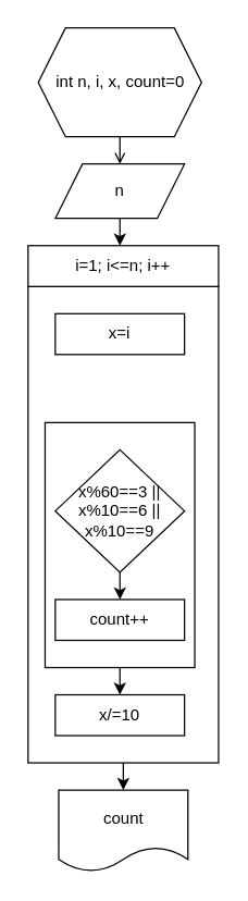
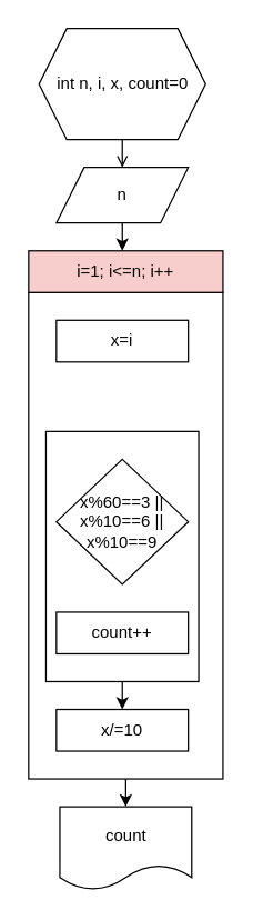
- <mxCell id="9" value="i=1; i&amp;lt;=n; i++" style="rounded=0;whiteSpace=wrap;html=1;" vertex="1" parent="1"><mxGeometry x="20" y="180" width="140" height="30" as="geometry" /></mxCell>
+ <mxCell id="9" value="i=1; i&amp;lt;=n; i++" style="rounded=0;whiteSpace=wrap;html=1;fillColor=#f8cecc;" vertex="1" parent="1"><mxGeometry x="20" y="180" width="140" height="30" as="geometry" /></mxCell>
- <mxCell id="14" style="edgeStyle=orthogonalEdgeStyle;rounded=0;orthogonalLoop=1;jettySize=auto;html=1;exitX=0.5;exitY=1;exitDx=0;exitDy=0;entryX=0.5;entryY=0;entryDx=0;entryDy=0;" edge="1" parent="1" source="15" target="11"><mxGeometry relative="1" as="geometry" /></mxCell>
